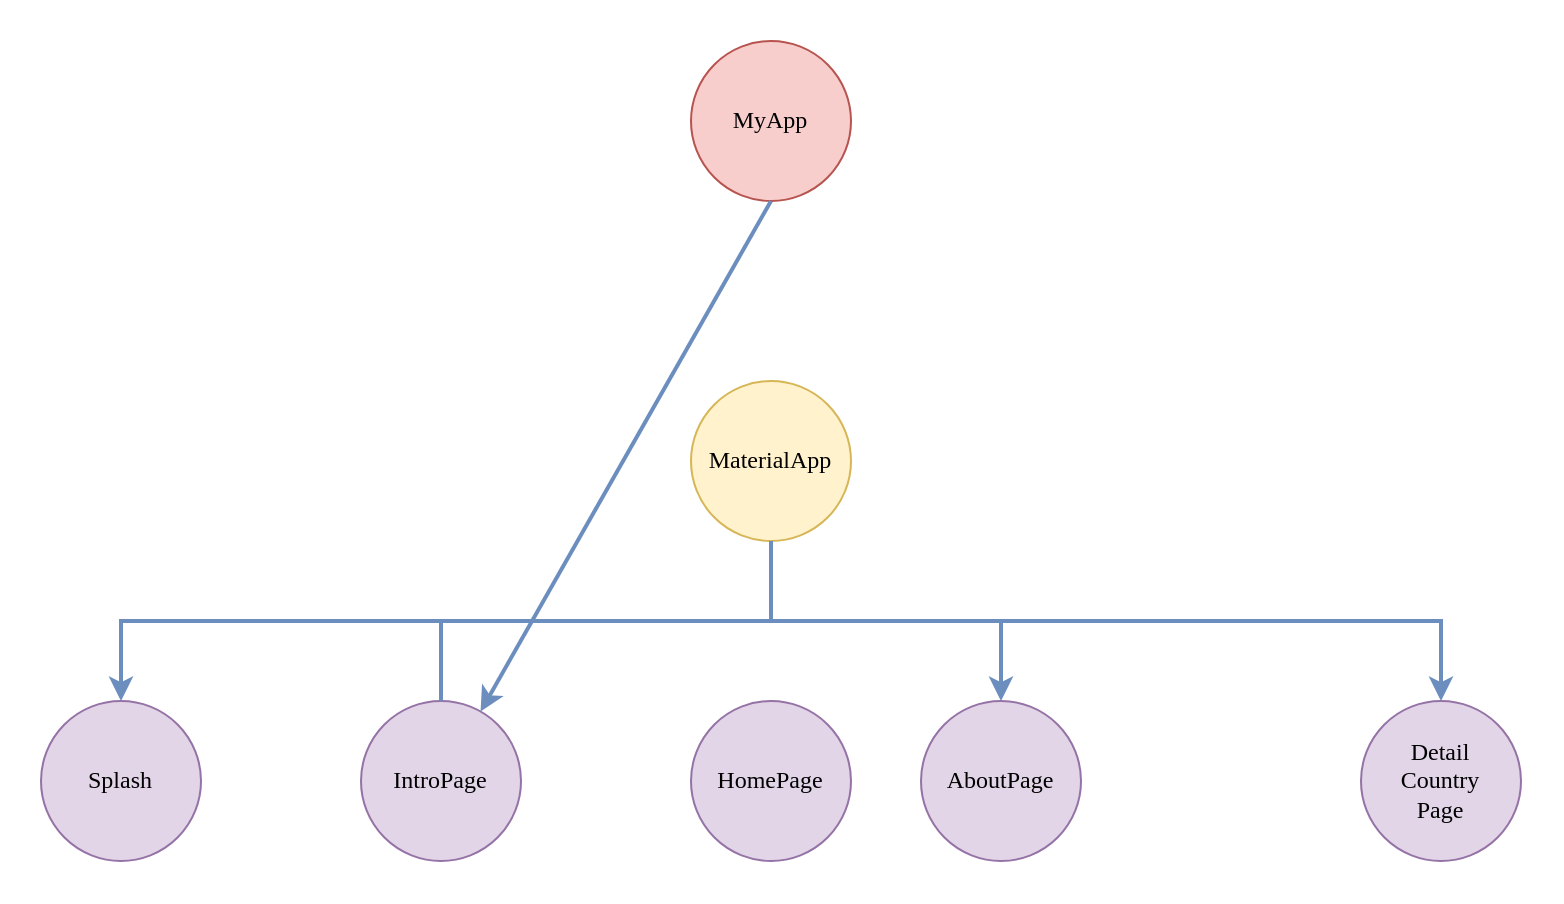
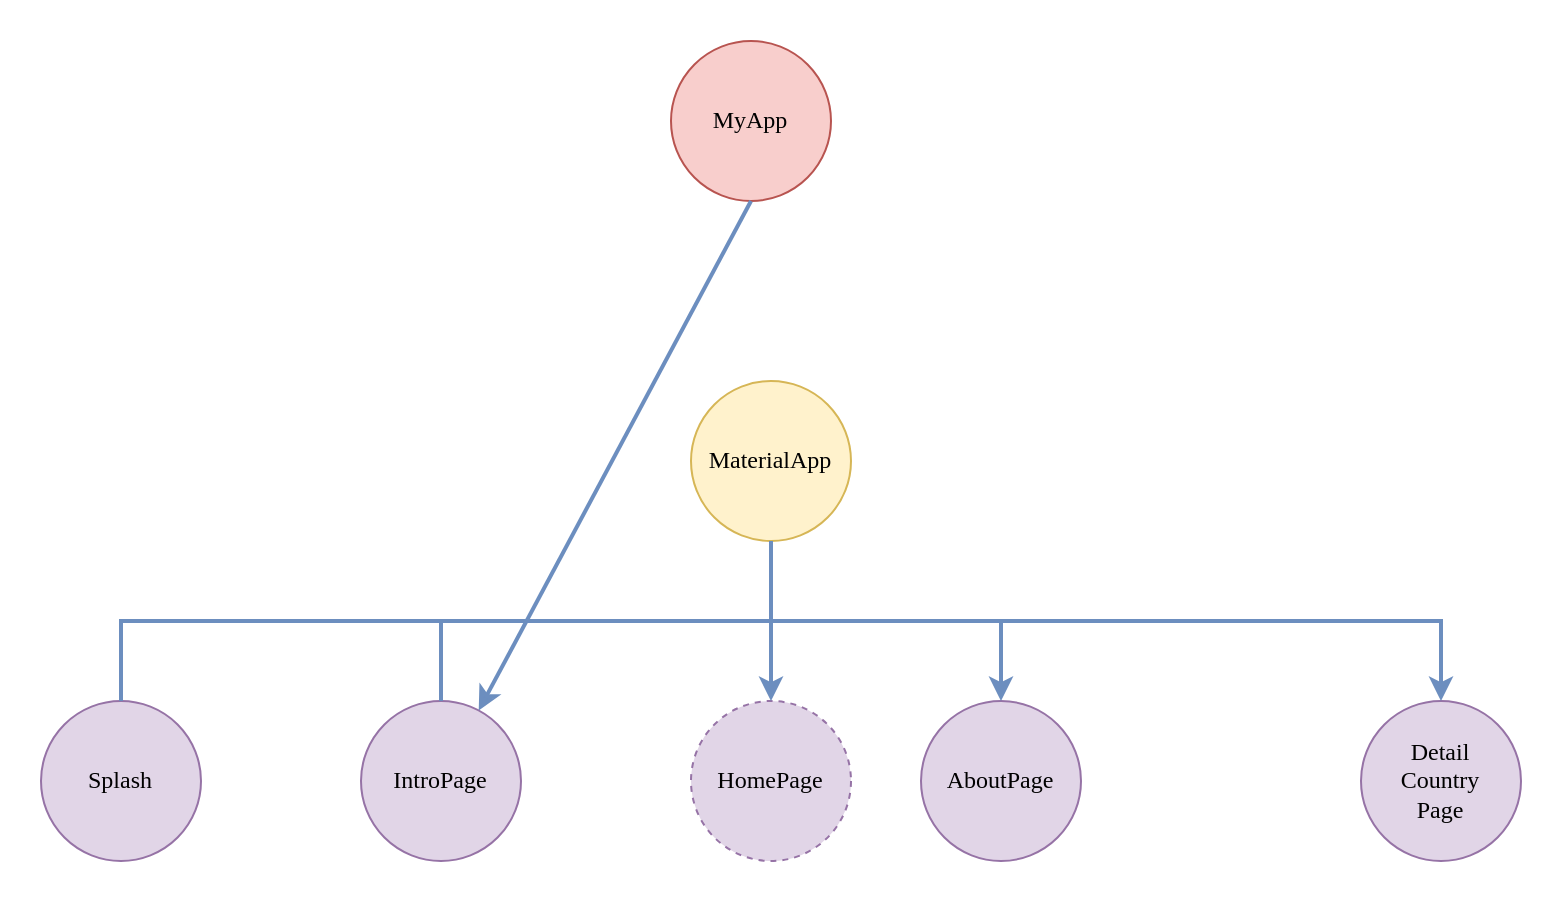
- <mxCell id="2" value="MyApp" style="ellipse;whiteSpace=wrap;html=1;aspect=fixed;fillColor=#f8cecc;strokeColor=#b85450;fontFamily=Verdana;" vertex="1" parent="1"><mxGeometry x="345" y="20" width="80" height="80" as="geometry" /></mxCell>
+ <mxCell id="2" value="MyApp" style="ellipse;whiteSpace=wrap;html=1;aspect=fixed;fillColor=#f8cecc;strokeColor=#b85450;fontFamily=Verdana;" vertex="1" parent="1"><mxGeometry x="335" y="20" width="80" height="80" as="geometry" /></mxCell>
+ <mxCell id="14" value="" style="endArrow=classic;html=1;fontFamily=Verdana;fontColor=#6666FF;exitX=0.5;exitY=1;exitDx=0;exitDy=0;entryX=0.5;entryY=0;entryDx=0;entryDy=0;fillColor=#dae8fc;strokeColor=#6c8ebf;strokeWidth=2;" edge="1" parent="1" source="3" target="4"><mxGeometry width="50" height="50" relative="1" as="geometry"><mxPoint x="360" y="330" as="sourcePoint" /><mxPoint x="410" y="280" as="targetPoint" /></mxGeometry></mxCell>
- <mxCell id="12" value="" style="edgeStyle=elbowEdgeStyle;elbow=vertical;endArrow=classic;html=1;fontFamily=Verdana;fontColor=#6666FF;exitX=0.5;exitY=1;exitDx=0;exitDy=0;entryX=0.5;entryY=0;entryDx=0;entryDy=0;rounded=0;fillColor=#dae8fc;strokeColor=#6c8ebf;strokeWidth=2;" edge="1" parent="1" source="3" target="7"><mxGeometry width="50" height="50" relative="1" as="geometry"><mxPoint x="380" y="330" as="sourcePoint" /><mxPoint x="430" y="280" as="targetPoint" /></mxGeometry></mxCell>
+ <mxCell id="12" value="" style="edgeStyle=elbowEdgeStyle;elbow=vertical;endArrow=none;html=1;fontFamily=Verdana;fontColor=#6666FF;exitX=0.5;exitY=1;exitDx=0;exitDy=0;entryX=0.5;entryY=0;entryDx=0;entryDy=0;rounded=0;fillColor=#dae8fc;strokeColor=#6c8ebf;strokeWidth=2;" edge="1" parent="1" source="3" target="7"><mxGeometry width="50" height="50" relative="1" as="geometry"><mxPoint x="380" y="330" as="sourcePoint" /><mxPoint x="430" y="280" as="targetPoint" /></mxGeometry></mxCell>
- <mxCell id="4" value="HomePage" style="ellipse;whiteSpace=wrap;html=1;aspect=fixed;fontFamily=Verdana;fillColor=#e1d5e7;strokeColor=#9673a6;" vertex="1" parent="1"><mxGeometry x="345" y="350" width="80" height="80" as="geometry" /></mxCell>
+ <mxCell id="4" value="HomePage" style="ellipse;whiteSpace=wrap;html=1;aspect=fixed;fontFamily=Verdana;fillColor=#e1d5e7;strokeColor=#9673a6;dashed=1;" vertex="1" parent="1"><mxGeometry x="345" y="350" width="80" height="80" as="geometry" /></mxCell>
